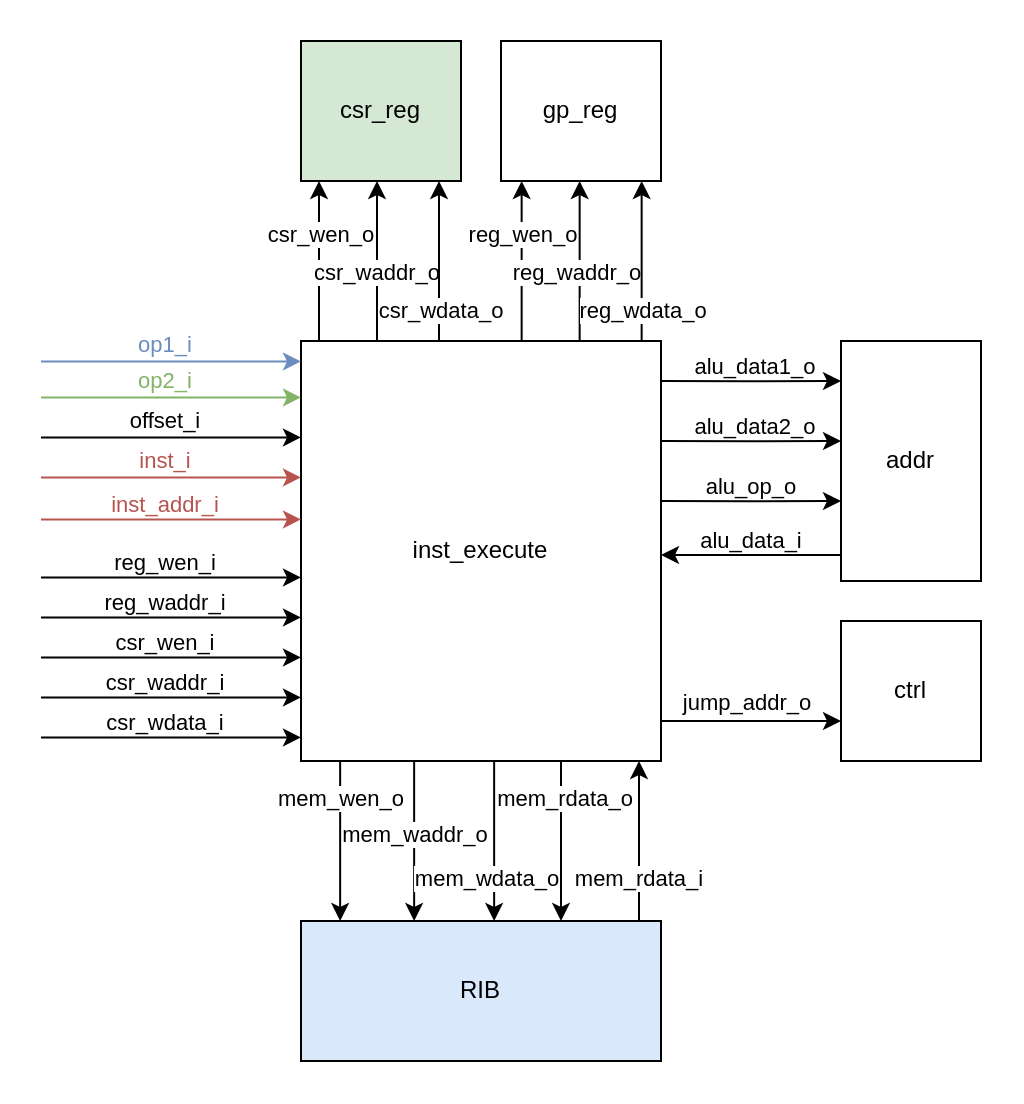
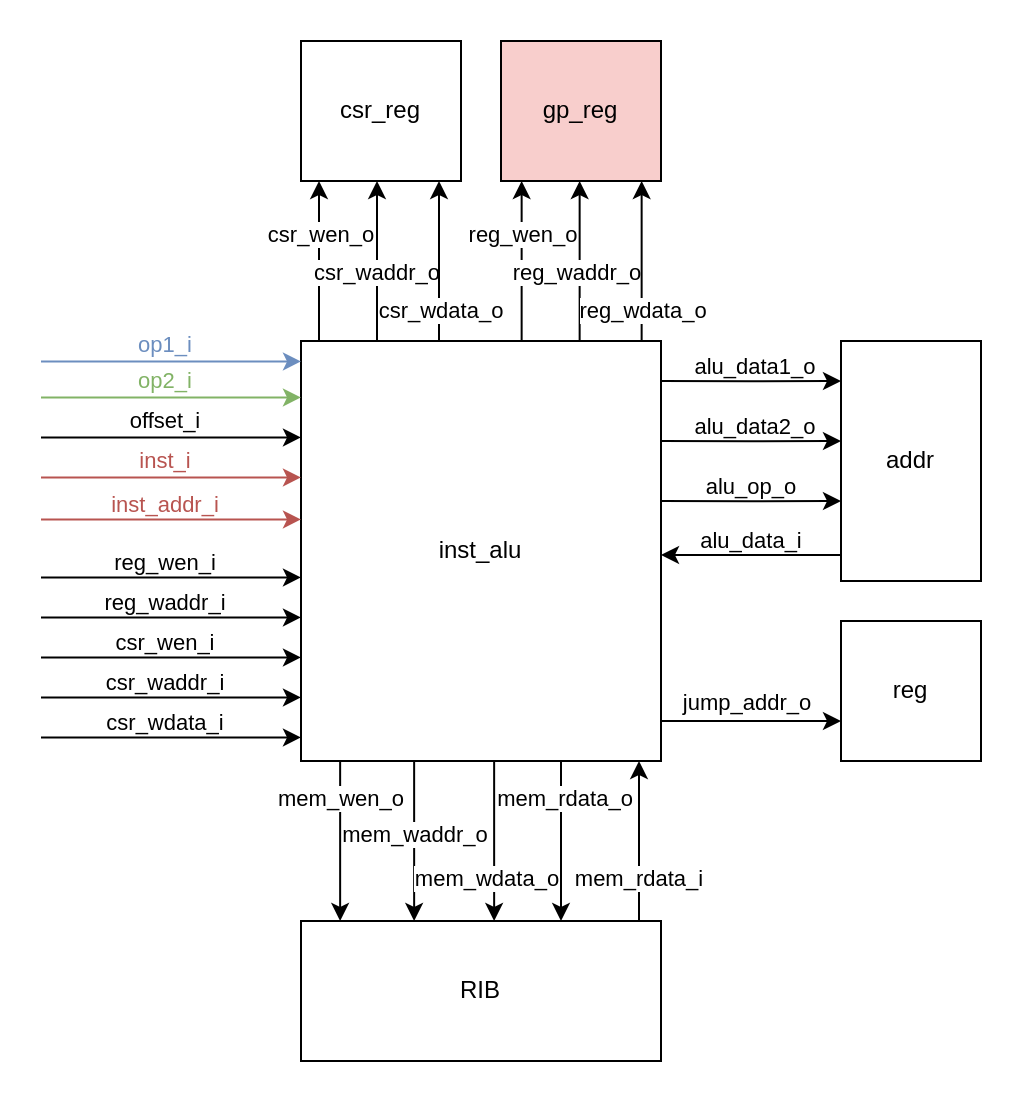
- <mxCell id="23" value="csr_reg" style="rounded=0;whiteSpace=wrap;html=1;fillColor=#d5e8d4;" vertex="1" parent="1"><mxGeometry x="150" y="20" width="80" height="70" as="geometry" /></mxCell>
+ <mxCell id="23" value="csr_reg" style="rounded=0;whiteSpace=wrap;html=1;" vertex="1" parent="1"><mxGeometry x="150" y="20" width="80" height="70" as="geometry" /></mxCell>
- <mxCell id="28" value="gp_reg" style="rounded=0;whiteSpace=wrap;html=1;" vertex="1" parent="1"><mxGeometry x="250" y="20" width="80" height="70" as="geometry" /></mxCell>
+ <mxCell id="28" value="gp_reg" style="rounded=0;whiteSpace=wrap;html=1;fillColor=#f8cecc;" vertex="1" parent="1"><mxGeometry x="250" y="20" width="80" height="70" as="geometry" /></mxCell>
- <mxCell id="2" value="inst_execute" style="rounded=0;whiteSpace=wrap;html=1;" parent="1" vertex="1"><mxGeometry x="150" y="170" width="180" height="210" as="geometry" /></mxCell>
+ <mxCell id="2" value="inst_alu" style="rounded=0;whiteSpace=wrap;html=1;" parent="1" vertex="1"><mxGeometry x="150" y="170" width="180" height="210" as="geometry" /></mxCell>
- <mxCell id="57" value="ctrl" style="rounded=0;whiteSpace=wrap;html=1;" vertex="1" parent="1"><mxGeometry x="420" y="310" width="70" height="70" as="geometry" /></mxCell>
+ <mxCell id="57" value="reg" style="rounded=0;whiteSpace=wrap;html=1;" vertex="1" parent="1"><mxGeometry x="420" y="310" width="70" height="70" as="geometry" /></mxCell>
- <mxCell id="43" value="RIB" style="rounded=0;whiteSpace=wrap;html=1;fillColor=#dae8fc;" vertex="1" parent="1"><mxGeometry x="150" y="460" width="180" height="70" as="geometry" /></mxCell>
+ <mxCell id="43" value="RIB" style="rounded=0;whiteSpace=wrap;html=1;" vertex="1" parent="1"><mxGeometry x="150" y="460" width="180" height="70" as="geometry" /></mxCell>
